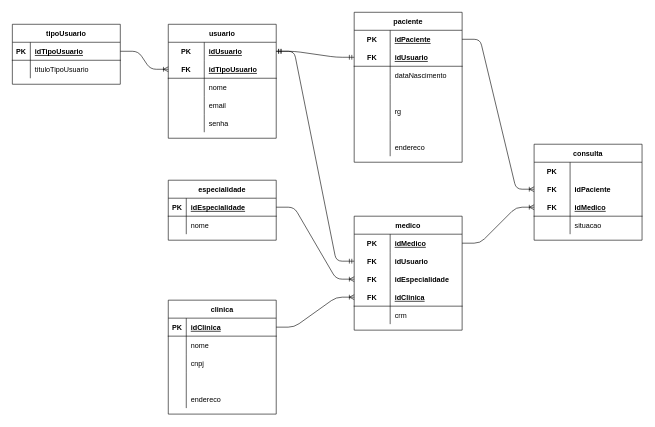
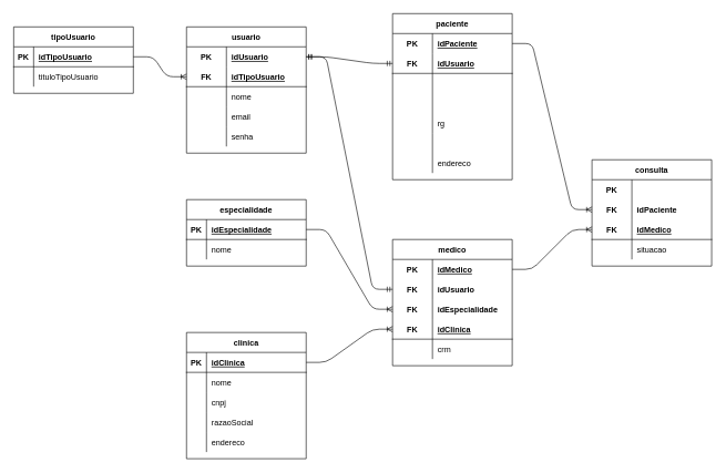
- <mxCell id="59" value="dataNascimento" style="shape=partialRectangle;connectable=0;fillColor=none;top=0;left=0;bottom=0;right=0;align=left;spacingLeft=6;overflow=hidden;" vertex="1" parent="57"><mxGeometry x="60" width="120" height="30" as="geometry" /></mxCell>
+ <mxCell id="44" value="razaoSocial" style="shape=partialRectangle;connectable=0;fillColor=none;top=0;left=0;bottom=0;right=0;align=left;spacingLeft=6;overflow=hidden;" vertex="1" parent="42"><mxGeometry x="30" width="150" height="30" as="geometry" /></mxCell>
